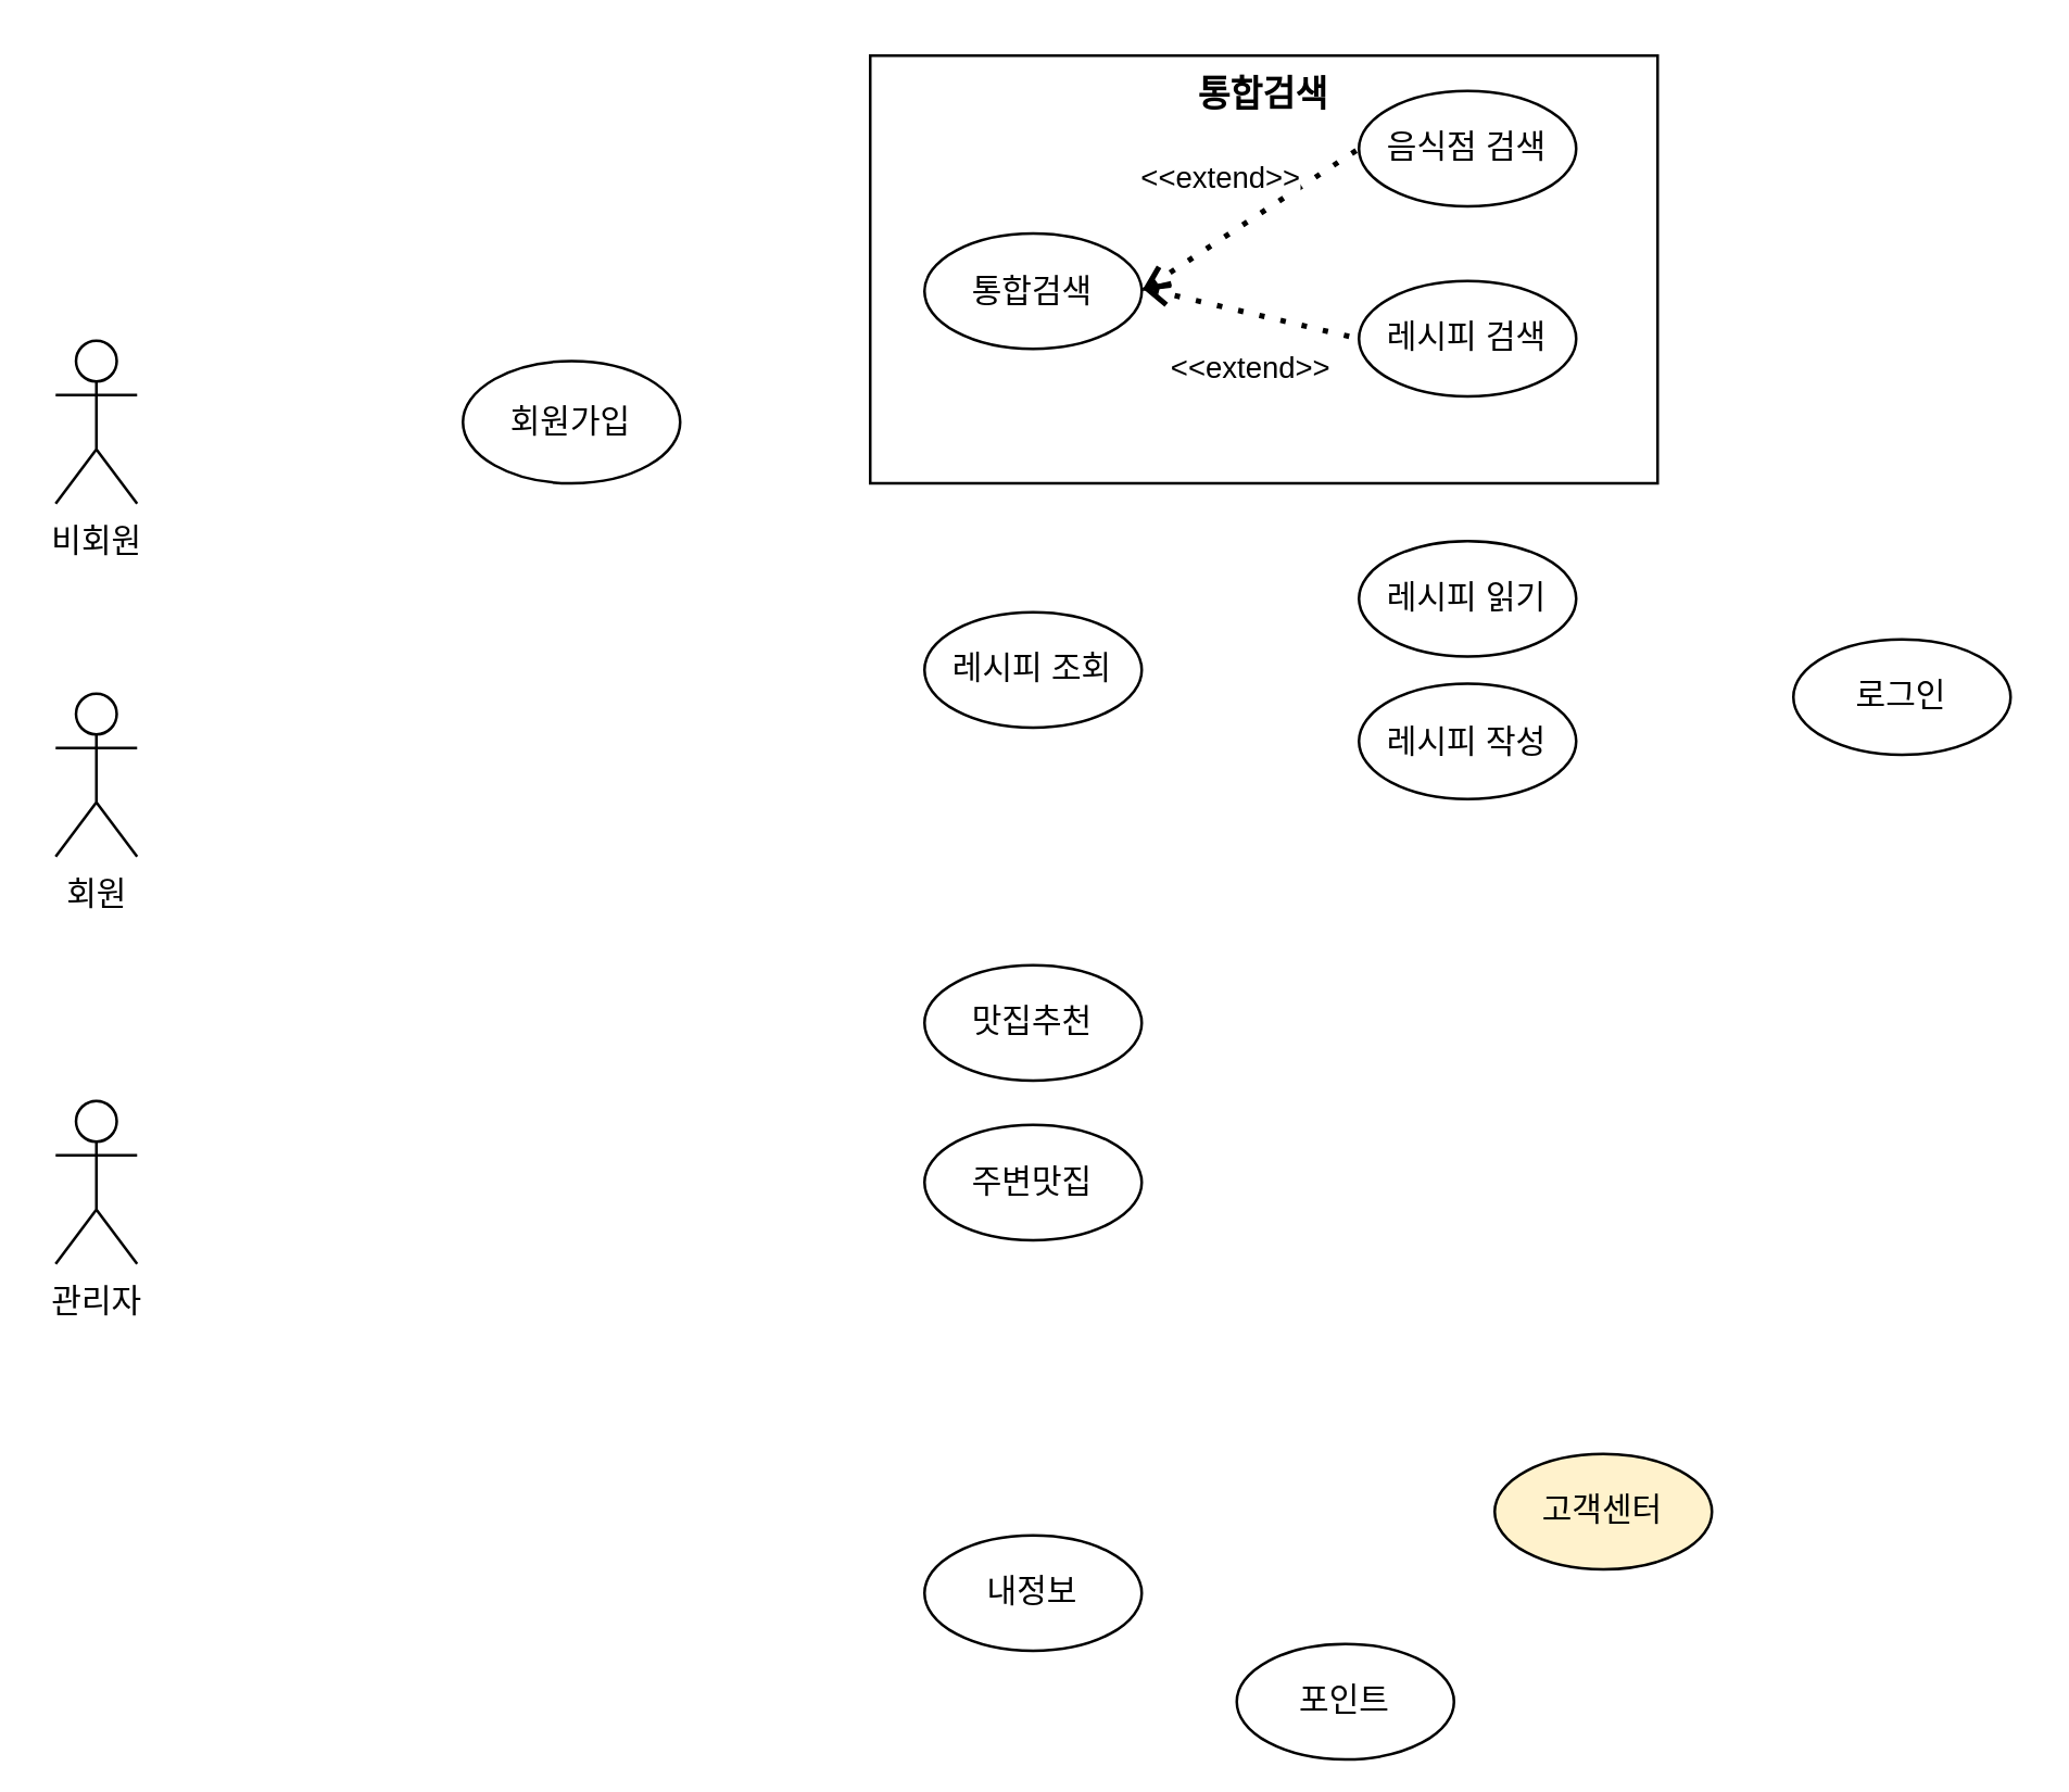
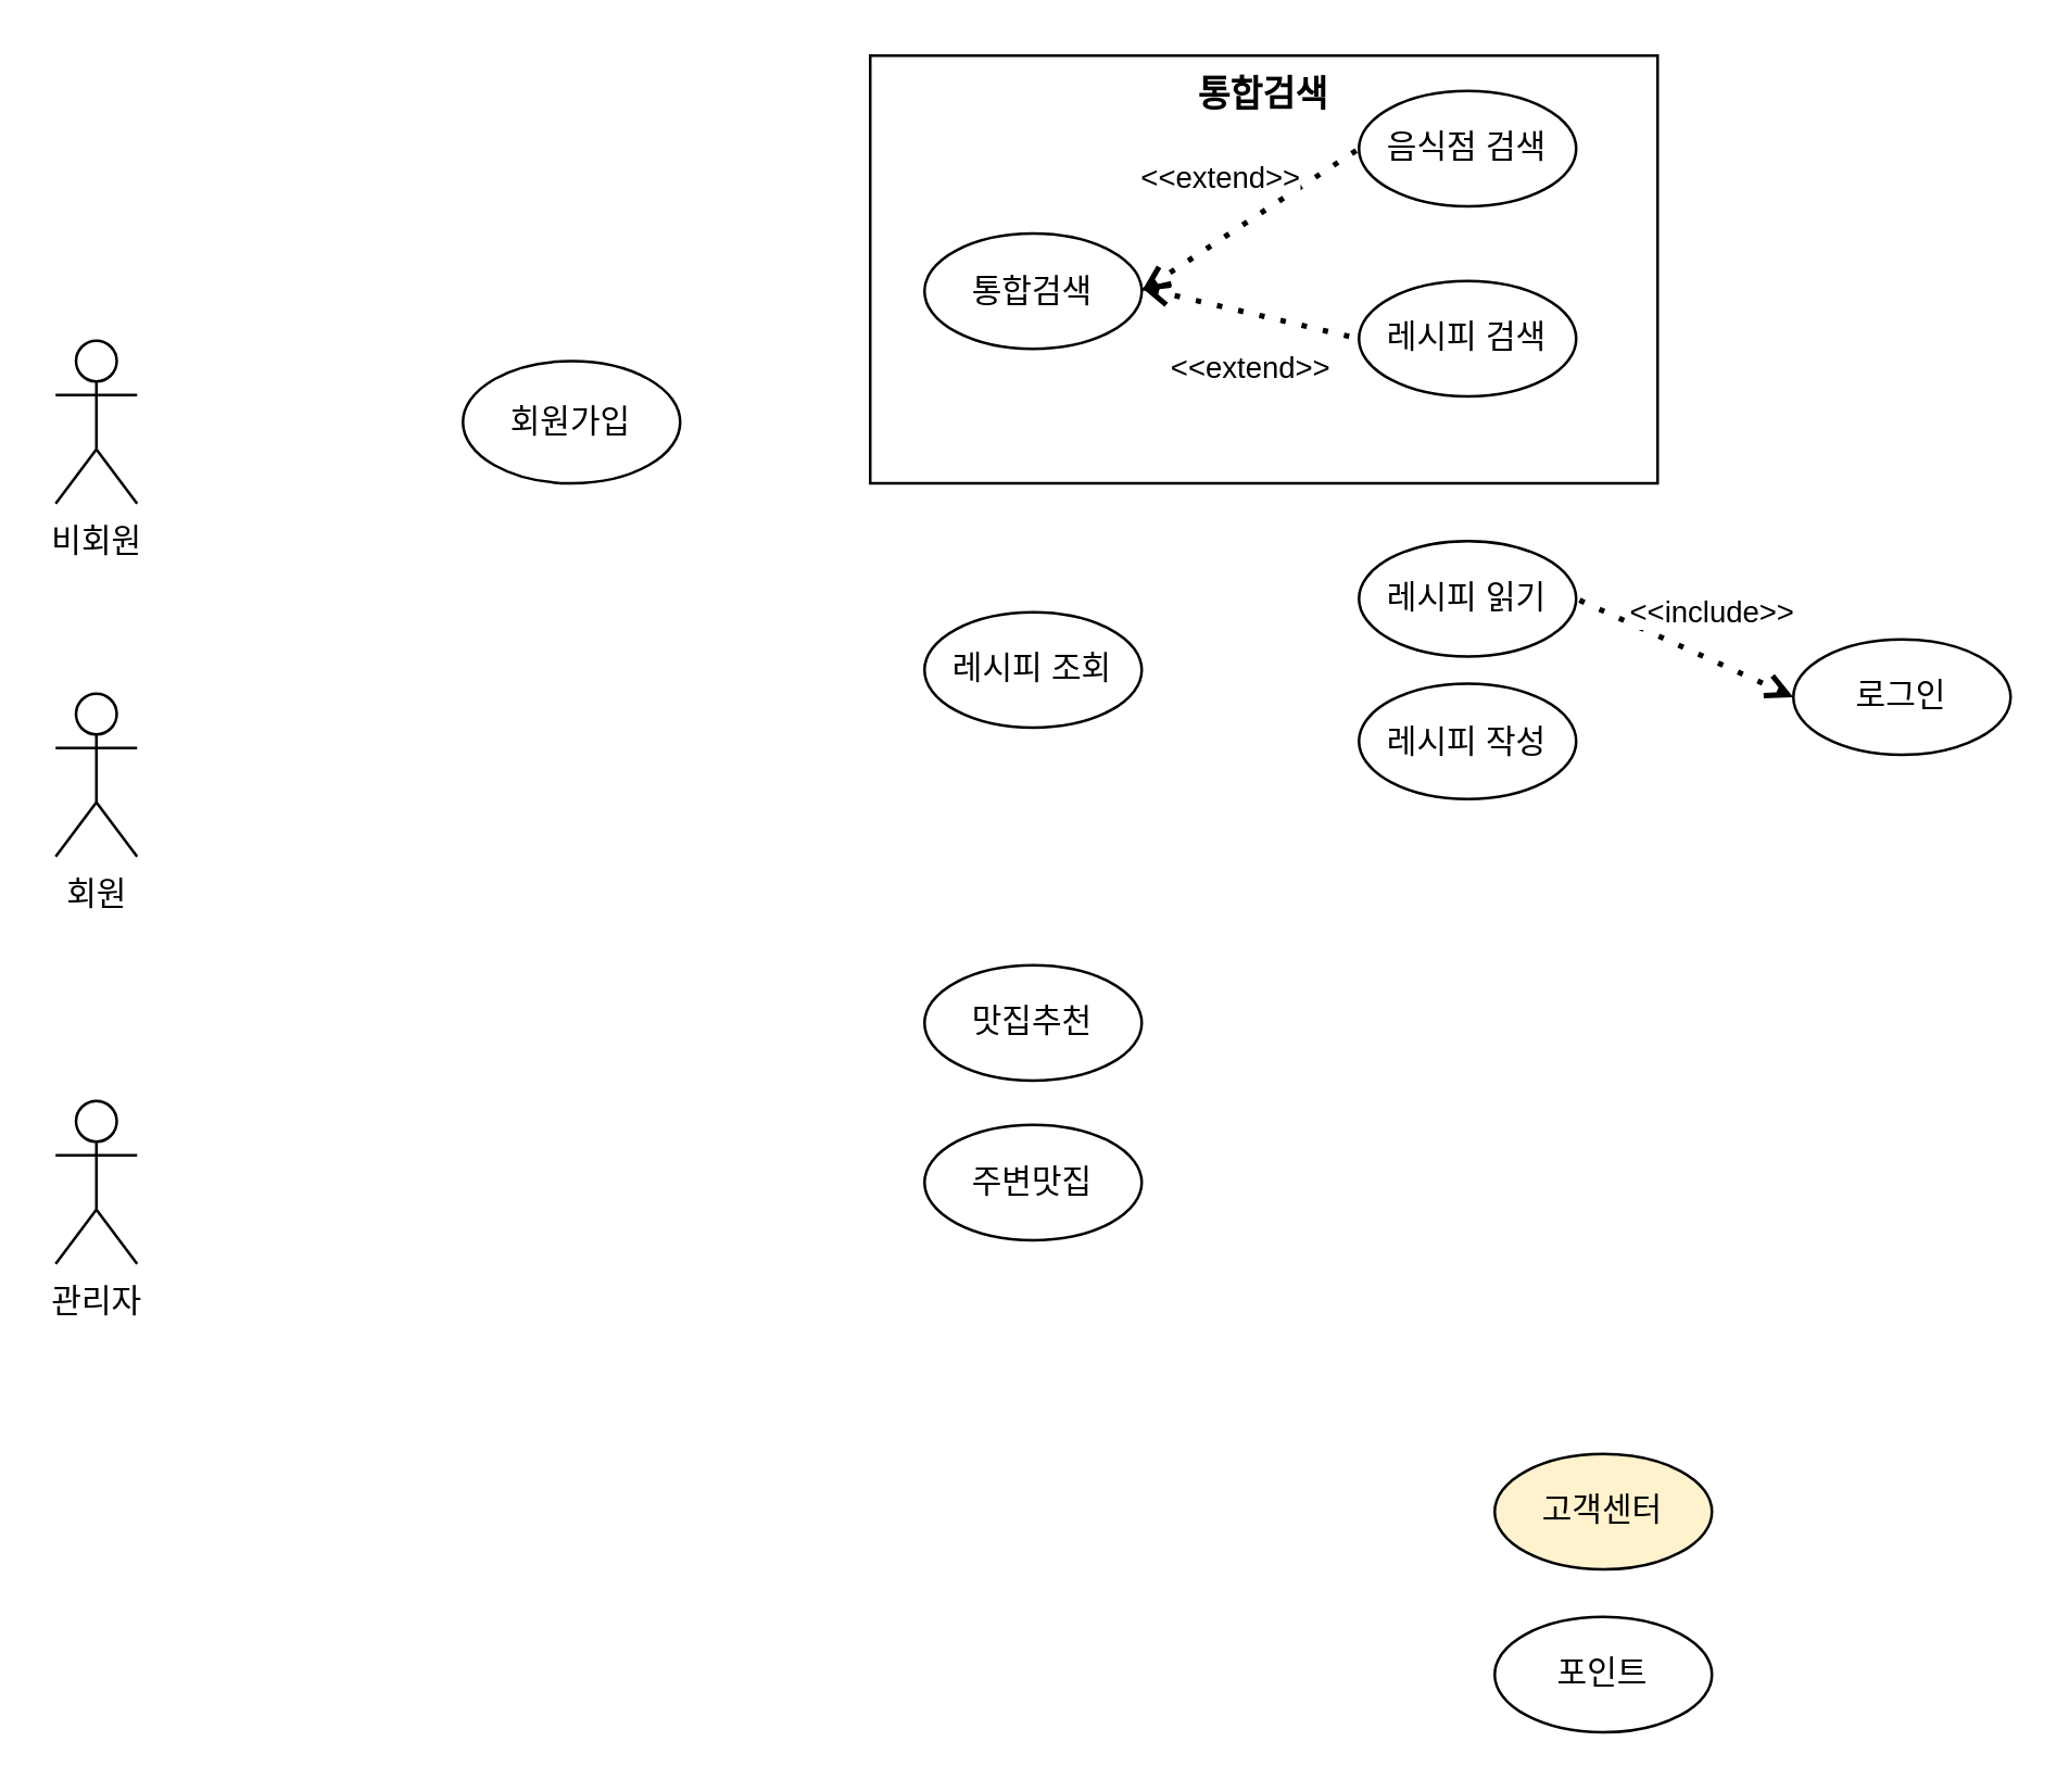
+ <mxCell id="21" value="&amp;lt;&amp;lt;include&amp;gt;&amp;gt;" style="endArrow=none;dashed=1;html=1;dashPattern=1 3;strokeWidth=2;rounded=0;entryX=1;entryY=0.5;entryDx=0;entryDy=0;startArrow=open;startFill=0;verticalAlign=middle;exitX=0;exitY=0.5;exitDx=0;exitDy=0;" edge="1" parent="1" source="7" target="19"><mxGeometry x="-0.084" y="-16" width="50" height="50" relative="1" as="geometry"><mxPoint x="580" y="177.5" as="sourcePoint" /><mxPoint x="660" y="196" as="targetPoint" /><mxPoint as="offset" /></mxGeometry></mxCell>
- <mxCell id="13" value="내정보" style="ellipse;whiteSpace=wrap;html=1;" vertex="1" parent="1"><mxGeometry x="340" y="565" width="80" height="42.5" as="geometry" /></mxCell>
- <mxCell id="14" value="포인트" style="ellipse;whiteSpace=wrap;html=1;" vertex="1" parent="1"><mxGeometry x="455" y="605" width="80" height="42.5" as="geometry" /></mxCell>
+ <mxCell id="14" value="포인트" style="ellipse;whiteSpace=wrap;html=1;" vertex="1" parent="1"><mxGeometry x="550" y="595" width="80" height="42.5" as="geometry" /></mxCell>
